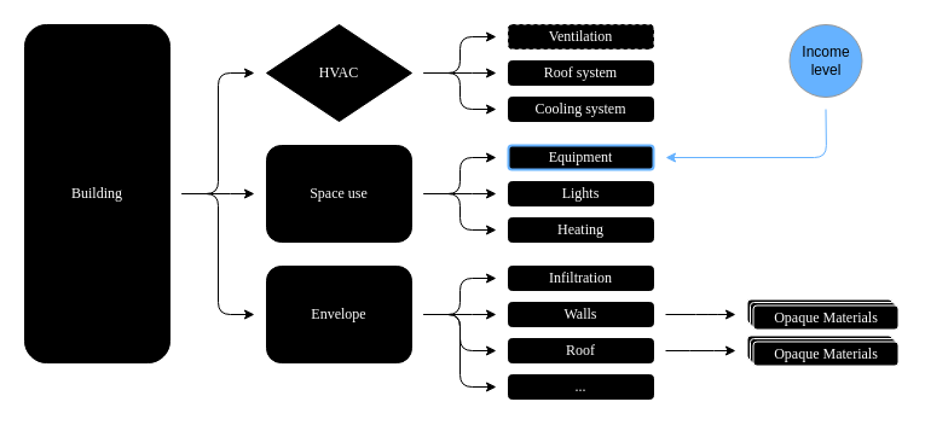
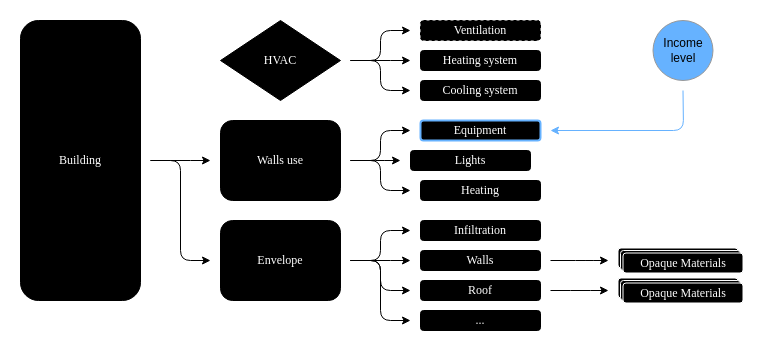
- <mxCell id="20" value="&lt;font&gt;&lt;font style=&quot;color: rgb(255, 255, 255);&quot;&gt;Roof system&lt;/font&gt;&lt;br&gt;&lt;/font&gt;" style="rounded=1;whiteSpace=wrap;html=1;fontFamily=acumin pro;fillColor=#000000;fontColor=#FBFBFB;" parent="1" vertex="1"><mxGeometry x="420" y="50" width="120" height="20" as="geometry" /></mxCell>
+ <mxCell id="20" value="&lt;font&gt;&lt;font style=&quot;color: rgb(255, 255, 255);&quot;&gt;Heating system&lt;/font&gt;&lt;br&gt;&lt;/font&gt;" style="rounded=1;whiteSpace=wrap;html=1;fontFamily=acumin pro;fillColor=#000000;fontColor=#FBFBFB;" parent="1" vertex="1"><mxGeometry x="420" y="50" width="120" height="20" as="geometry" /></mxCell>
- <mxCell id="2" style="edgeStyle=elbowEdgeStyle;html=1;fontFamily=acumin pro;sourcePerimeterSpacing=10;targetPerimeterSpacing=10;strokeColor=#000000;" parent="1" source="5" target="9" edge="1"><mxGeometry relative="1" as="geometry" /></mxCell>
- <mxCell id="13" value="&lt;font style=&quot;color: rgb(255, 255, 255);&quot;&gt;Space use&lt;/font&gt;" style="rounded=1;whiteSpace=wrap;html=1;fontFamily=acumin pro;fillColor=#000000;fontColor=#FFFFFF;" parent="1" vertex="1"><mxGeometry x="220" y="120" width="120" height="80" as="geometry" /></mxCell>
+ <mxCell id="13" value="&lt;font style=&quot;color: rgb(255, 255, 255);&quot;&gt;Walls use&lt;/font&gt;" style="rounded=1;whiteSpace=wrap;html=1;fontFamily=acumin pro;fillColor=#000000;fontColor=#FFFFFF;" parent="1" vertex="1"><mxGeometry x="220" y="120" width="120" height="80" as="geometry" /></mxCell>
- <mxCell id="23" value="&lt;font&gt;&lt;font style=&quot;color: rgb(255, 255, 255);&quot;&gt;Lights&lt;/font&gt;&lt;br&gt;&lt;/font&gt;" style="rounded=1;whiteSpace=wrap;html=1;fontFamily=acumin pro;fillColor=#000000;fontColor=#FBFBFB;" parent="1" vertex="1"><mxGeometry x="420" y="150" width="120" height="20" as="geometry" /></mxCell>
+ <mxCell id="23" value="&lt;font&gt;&lt;font style=&quot;color: rgb(255, 255, 255);&quot;&gt;Lights&lt;/font&gt;&lt;br&gt;&lt;/font&gt;" style="rounded=1;whiteSpace=wrap;html=1;fontFamily=acumin pro;fillColor=#000000;fontColor=#FBFBFB;" parent="1" vertex="1"><mxGeometry x="410" y="150" width="120" height="20" as="geometry" /></mxCell>
